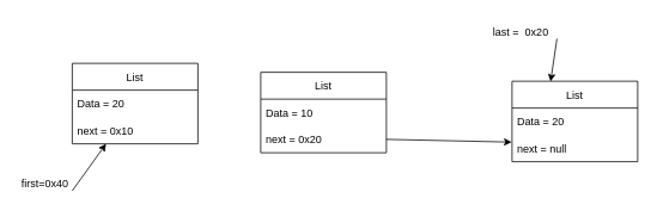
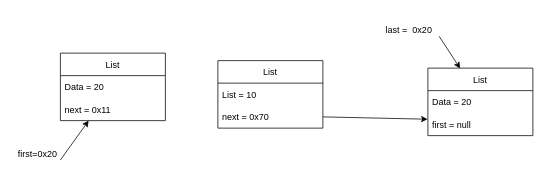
- <mxCell id="3" value="last =&amp;nbsp; 0x20" style="text;html=1;strokeColor=none;fillColor=none;align=center;verticalAlign=middle;whiteSpace=wrap;rounded=0;" parent="1" vertex="1"><mxGeometry x="540" width="80" height="30" as="geometry" y="20" /></mxCell>
+ <mxCell id="3" value="last =&amp;nbsp; 0x20" style="text;html=1;strokeColor=none;fillColor=none;align=center;verticalAlign=middle;whiteSpace=wrap;rounded=0;" parent="1" vertex="1"><mxGeometry x="505" y="25" width="80" height="30" as="geometry" /></mxCell>
- <mxCell id="5" value="Data = 10" style="text;strokeColor=none;fillColor=none;align=left;verticalAlign=middle;spacingLeft=4;spacingRight=4;overflow=hidden;points=[[0,0.5],[1,0.5]];portConstraint=eastwest;rotatable=0;" parent="4" vertex="1"><mxGeometry y="30" width="140" height="30" as="geometry" /></mxCell>
+ <mxCell id="5" value="List = 10" style="text;strokeColor=none;fillColor=none;align=left;verticalAlign=middle;spacingLeft=4;spacingRight=4;overflow=hidden;points=[[0,0.5],[1,0.5]];portConstraint=eastwest;rotatable=0;" parent="4" vertex="1"><mxGeometry y="30" width="140" height="30" as="geometry" /></mxCell>
- <mxCell id="15" value="next = 0x10" style="text;strokeColor=none;fillColor=none;align=left;verticalAlign=middle;spacingLeft=4;spacingRight=4;overflow=hidden;points=[[0,0.5],[1,0.5]];portConstraint=eastwest;rotatable=0;" parent="13" vertex="1"><mxGeometry y="60" width="140" height="30" as="geometry" /></mxCell>
+ <mxCell id="15" value="next = 0x11" style="text;strokeColor=none;fillColor=none;align=left;verticalAlign=middle;spacingLeft=4;spacingRight=4;overflow=hidden;points=[[0,0.5],[1,0.5]];portConstraint=eastwest;rotatable=0;" parent="13" vertex="1"><mxGeometry y="60" width="140" height="30" as="geometry" /></mxCell>
- <mxCell id="6" value="next = 0x20" style="text;strokeColor=none;fillColor=none;align=left;verticalAlign=middle;spacingLeft=4;spacingRight=4;overflow=hidden;points=[[0,0.5],[1,0.5]];portConstraint=eastwest;rotatable=0;" parent="4" vertex="1"><mxGeometry y="60" width="140" height="30" as="geometry" /></mxCell>
+ <mxCell id="6" value="next = 0x70" style="text;strokeColor=none;fillColor=none;align=left;verticalAlign=middle;spacingLeft=4;spacingRight=4;overflow=hidden;points=[[0,0.5],[1,0.5]];portConstraint=eastwest;rotatable=0;" parent="4" vertex="1"><mxGeometry y="60" width="140" height="30" as="geometry" /></mxCell>
- <mxCell id="11" value="next = null" style="text;strokeColor=none;fillColor=none;align=left;verticalAlign=middle;spacingLeft=4;spacingRight=4;overflow=hidden;points=[[0,0.5],[1,0.5]];portConstraint=eastwest;rotatable=0;" parent="9" vertex="1"><mxGeometry y="60" width="140" height="30" as="geometry" /></mxCell>
+ <mxCell id="11" value="first = null" style="text;strokeColor=none;fillColor=none;align=left;verticalAlign=middle;spacingLeft=4;spacingRight=4;overflow=hidden;points=[[0,0.5],[1,0.5]];portConstraint=eastwest;rotatable=0;" parent="9" vertex="1"><mxGeometry y="60" width="140" height="30" as="geometry" /></mxCell>
- <mxCell id="2" value="first=0x40" style="text;html=1;strokeColor=none;fillColor=none;align=center;verticalAlign=middle;whiteSpace=wrap;rounded=0;" parent="1" vertex="1"><mxGeometry y="190" width="60" height="30" as="geometry" x="20" /></mxCell>
+ <mxCell id="2" value="first=0x20" style="text;html=1;strokeColor=none;fillColor=none;align=center;verticalAlign=middle;whiteSpace=wrap;rounded=0;" parent="1" vertex="1"><mxGeometry y="190" width="60" height="30" as="geometry" x="20" /></mxCell>
